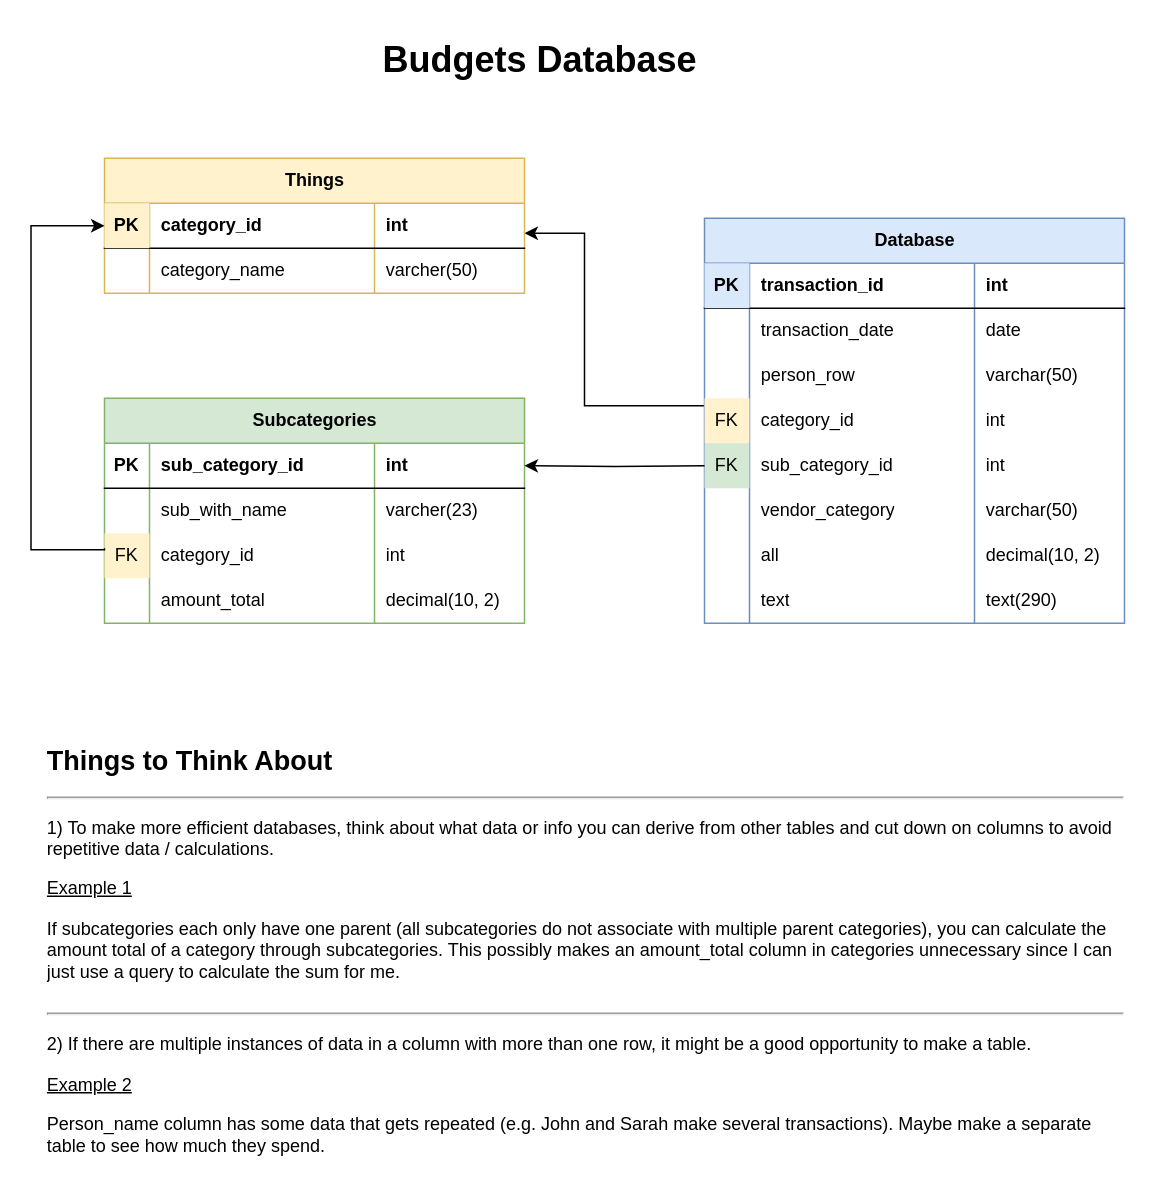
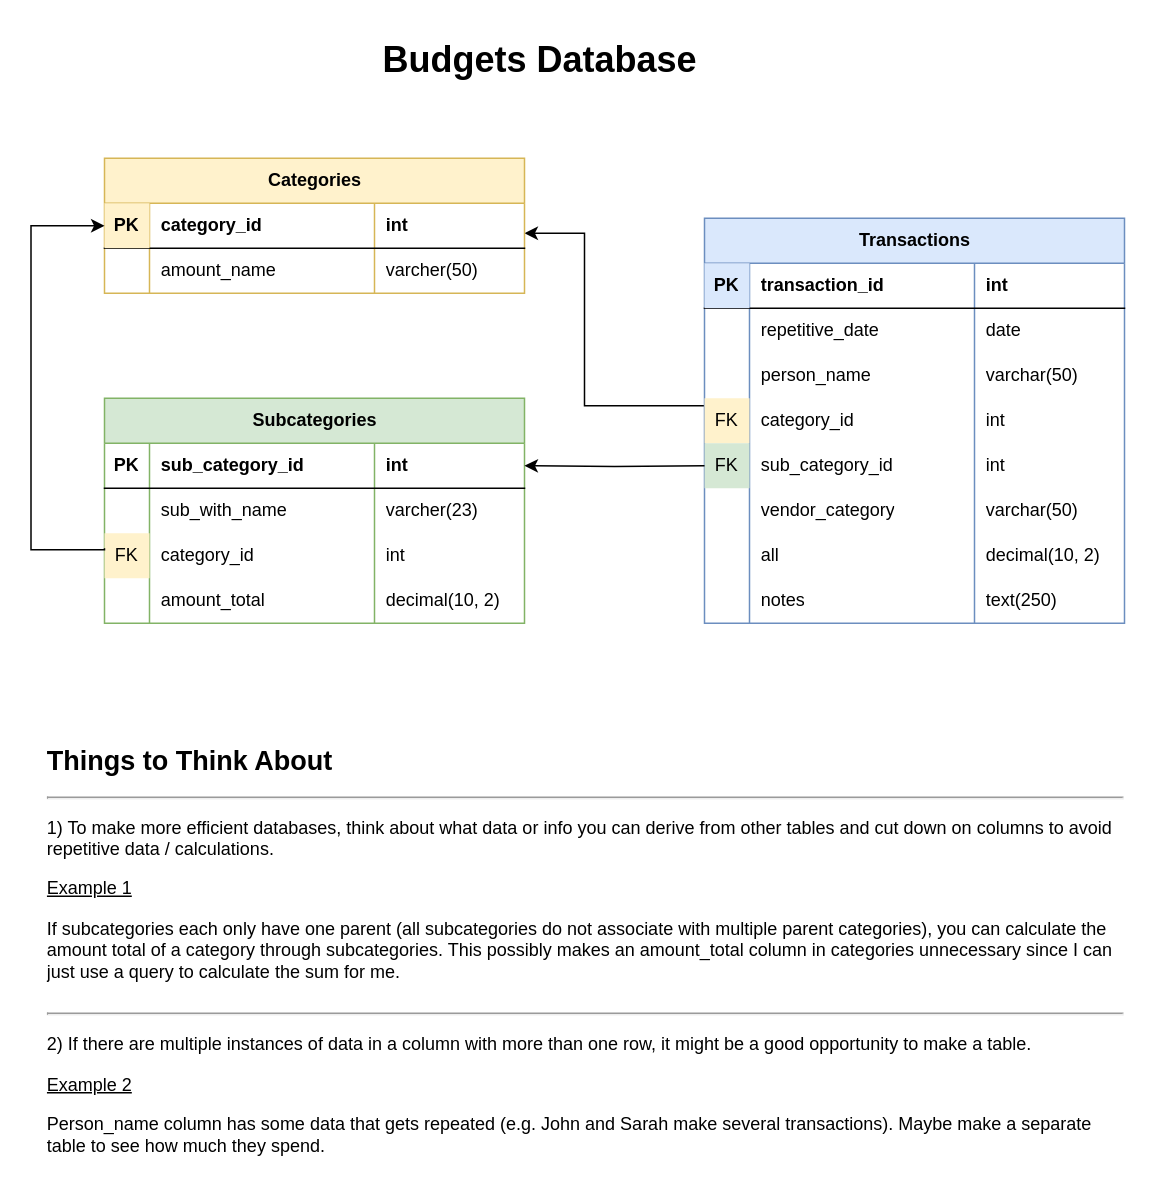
- <mxCell id="36" value="Things" style="shape=table;startSize=30;container=1;collapsible=1;childLayout=tableLayout;fixedRows=1;rowLines=0;fontStyle=1;align=center;resizeLast=1;html=1;fillColor=#fff2cc;strokeColor=#d6b656;" vertex="1" parent="1"><mxGeometry x="69" y="105" width="280" height="90" as="geometry" /></mxCell>
+ <mxCell id="36" value="Categories" style="shape=table;startSize=30;container=1;collapsible=1;childLayout=tableLayout;fixedRows=1;rowLines=0;fontStyle=1;align=center;resizeLast=1;html=1;fillColor=#fff2cc;strokeColor=#d6b656;" vertex="1" parent="1"><mxGeometry x="69" y="105" width="280" height="90" as="geometry" /></mxCell>
- <mxCell id="3" value="Database" style="shape=table;startSize=30;container=1;collapsible=1;childLayout=tableLayout;fixedRows=1;rowLines=0;fontStyle=1;align=center;resizeLast=1;html=1;fillColor=#dae8fc;strokeColor=#6c8ebf;" vertex="1" parent="1"><mxGeometry x="469" y="145" width="280" height="270" as="geometry" /></mxCell>
+ <mxCell id="3" value="Transactions" style="shape=table;startSize=30;container=1;collapsible=1;childLayout=tableLayout;fixedRows=1;rowLines=0;fontStyle=1;align=center;resizeLast=1;html=1;fillColor=#dae8fc;strokeColor=#6c8ebf;" vertex="1" parent="1"><mxGeometry x="469" y="145" width="280" height="270" as="geometry" /></mxCell>
- <mxCell id="43" value="category_name" style="shape=partialRectangle;connectable=0;fillColor=none;top=0;left=0;bottom=0;right=0;align=left;spacingLeft=6;overflow=hidden;whiteSpace=wrap;html=1;strokeColor=default;" vertex="1" parent="41"><mxGeometry x="30" width="150" height="30" as="geometry"><mxRectangle width="150" height="30" as="alternateBounds" /></mxGeometry></mxCell>
+ <mxCell id="43" value="amount_name" style="shape=partialRectangle;connectable=0;fillColor=none;top=0;left=0;bottom=0;right=0;align=left;spacingLeft=6;overflow=hidden;whiteSpace=wrap;html=1;strokeColor=default;" vertex="1" parent="41"><mxGeometry x="30" width="150" height="30" as="geometry"><mxRectangle width="150" height="30" as="alternateBounds" /></mxGeometry></mxCell>
- <mxCell id="10" value="transaction_date" style="shape=partialRectangle;connectable=0;fillColor=none;top=0;left=0;bottom=0;right=0;align=left;spacingLeft=6;overflow=hidden;whiteSpace=wrap;html=1;" vertex="1" parent="8"><mxGeometry x="30" width="150" height="30" as="geometry"><mxRectangle width="150" height="30" as="alternateBounds" /></mxGeometry></mxCell>
+ <mxCell id="10" value="repetitive_date" style="shape=partialRectangle;connectable=0;fillColor=none;top=0;left=0;bottom=0;right=0;align=left;spacingLeft=6;overflow=hidden;whiteSpace=wrap;html=1;" vertex="1" parent="8"><mxGeometry x="30" width="150" height="30" as="geometry"><mxRectangle width="150" height="30" as="alternateBounds" /></mxGeometry></mxCell>
- <mxCell id="14" value="person_row" style="shape=partialRectangle;connectable=0;fillColor=none;top=0;left=0;bottom=0;right=0;align=left;spacingLeft=6;overflow=hidden;whiteSpace=wrap;html=1;" vertex="1" parent="12"><mxGeometry x="30" width="150" height="30" as="geometry"><mxRectangle width="150" height="30" as="alternateBounds" /></mxGeometry></mxCell>
+ <mxCell id="14" value="person_name" style="shape=partialRectangle;connectable=0;fillColor=none;top=0;left=0;bottom=0;right=0;align=left;spacingLeft=6;overflow=hidden;whiteSpace=wrap;html=1;" vertex="1" parent="12"><mxGeometry x="30" width="150" height="30" as="geometry"><mxRectangle width="150" height="30" as="alternateBounds" /></mxGeometry></mxCell>
- <mxCell id="34" value="text" style="shape=partialRectangle;connectable=0;fillColor=none;top=0;left=0;bottom=0;right=0;align=left;spacingLeft=6;overflow=hidden;whiteSpace=wrap;html=1;" vertex="1" parent="32"><mxGeometry x="30" width="150" height="30" as="geometry"><mxRectangle width="150" height="30" as="alternateBounds" /></mxGeometry></mxCell>
+ <mxCell id="34" value="notes" style="shape=partialRectangle;connectable=0;fillColor=none;top=0;left=0;bottom=0;right=0;align=left;spacingLeft=6;overflow=hidden;whiteSpace=wrap;html=1;" vertex="1" parent="32"><mxGeometry x="30" width="150" height="30" as="geometry"><mxRectangle width="150" height="30" as="alternateBounds" /></mxGeometry></mxCell>
- <mxCell id="35" value="text(290)" style="shape=partialRectangle;connectable=0;fillColor=none;top=0;left=0;bottom=0;right=0;align=left;spacingLeft=6;overflow=hidden;whiteSpace=wrap;html=1;" vertex="1" parent="32"><mxGeometry x="180" width="100" height="30" as="geometry"><mxRectangle width="100" height="30" as="alternateBounds" /></mxGeometry></mxCell>
+ <mxCell id="35" value="text(250)" style="shape=partialRectangle;connectable=0;fillColor=none;top=0;left=0;bottom=0;right=0;align=left;spacingLeft=6;overflow=hidden;whiteSpace=wrap;html=1;" vertex="1" parent="32"><mxGeometry x="180" width="100" height="30" as="geometry"><mxRectangle width="100" height="30" as="alternateBounds" /></mxGeometry></mxCell>
